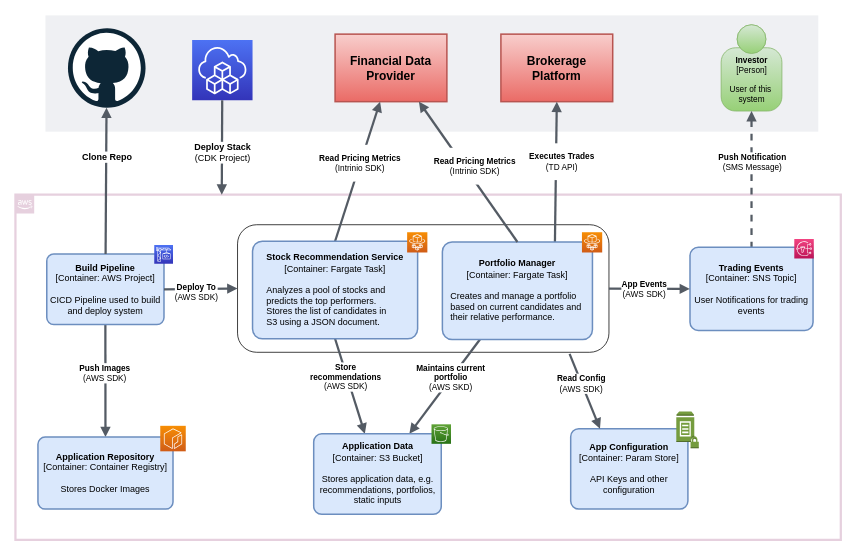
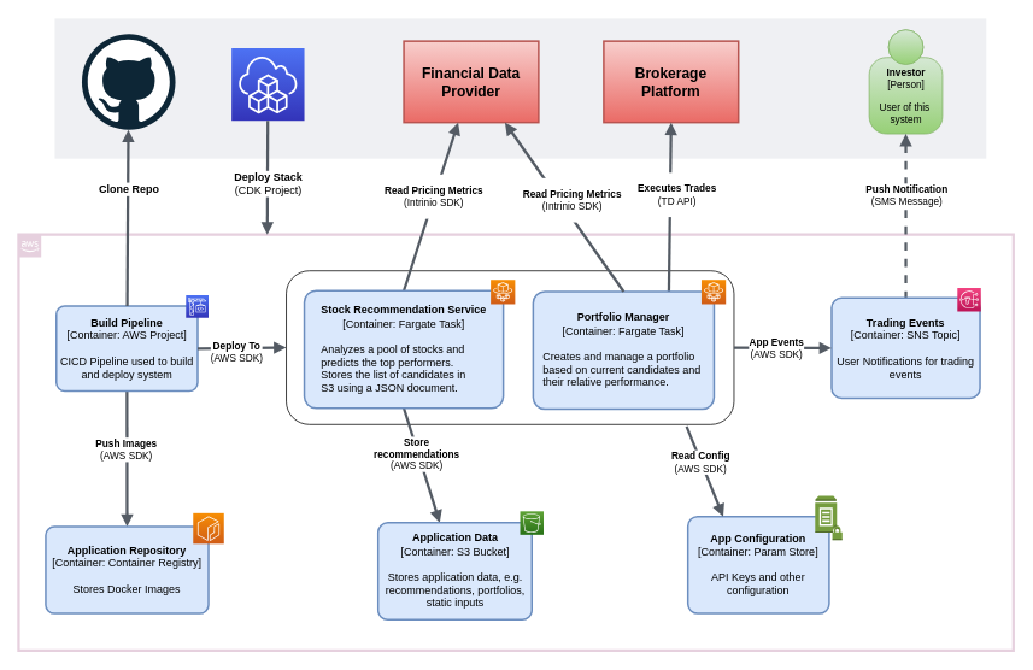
- <mxCell id="16" value="" style="html=1;endArrow=none;elbow=vertical;startArrow=block;startFill=1;strokeColor=#545B64;rounded=0;fontSize=16;entryX=0.25;entryY=1;entryDx=0;entryDy=0;entryPerimeter=0;strokeWidth=3;exitX=0.75;exitY=0;exitDx=0;exitDy=0;exitPerimeter=0;" parent="1" source="46" target="26" edge="1"><mxGeometry width="100" relative="1" as="geometry"><mxPoint x="492.092" y="572" as="sourcePoint" /><mxPoint x="427.5" y="483" as="targetPoint" /></mxGeometry></mxCell>
- <mxCell id="17" value="&lt;b&gt;Maintains current&lt;br&gt;portfolio&lt;/b&gt;&lt;br&gt;(AWS SKD)" style="text;html=1;align=center;verticalAlign=middle;resizable=0;points=[];labelBackgroundColor=#ffffff;fontSize=11;" parent="16" vertex="1" connectable="0"><mxGeometry x="0.18" y="1" relative="1" as="geometry"><mxPoint as="offset" /></mxGeometry></mxCell>
